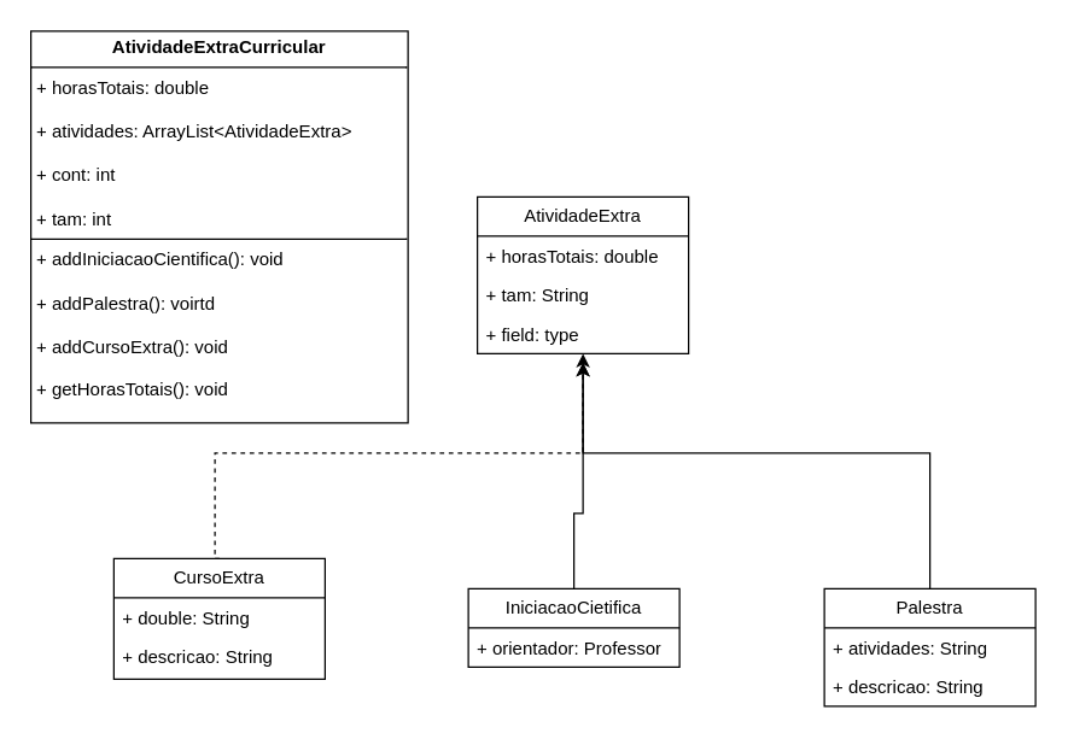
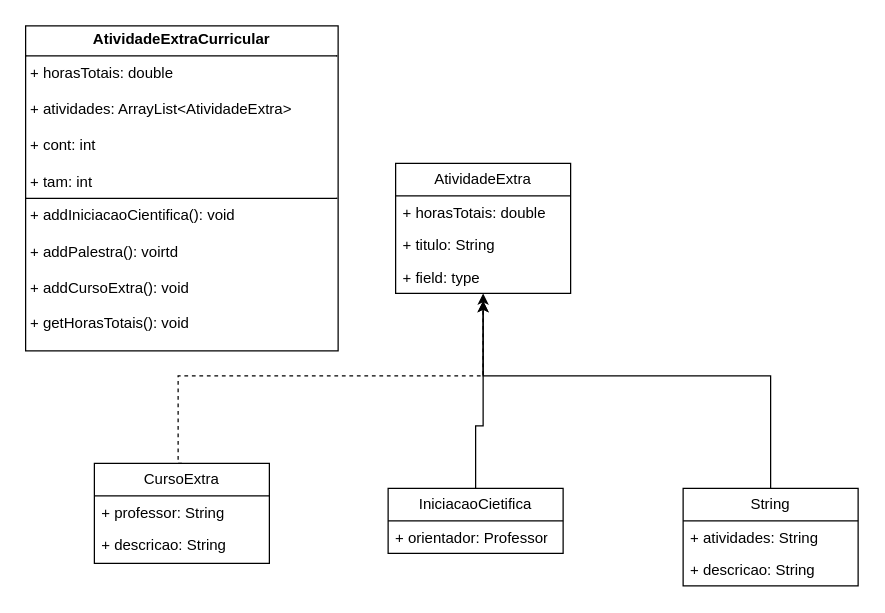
- <mxCell id="7" value="+ tam: String" style="text;strokeColor=none;fillColor=none;align=left;verticalAlign=top;spacingLeft=4;spacingRight=4;overflow=hidden;rotatable=0;points=[[0,0.5],[1,0.5]];portConstraint=eastwest;whiteSpace=wrap;html=1;" vertex="1" parent="5"><mxGeometry y="52" width="140" height="26" as="geometry" /></mxCell>
+ <mxCell id="7" value="+ titulo: String" style="text;strokeColor=none;fillColor=none;align=left;verticalAlign=top;spacingLeft=4;spacingRight=4;overflow=hidden;rotatable=0;points=[[0,0.5],[1,0.5]];portConstraint=eastwest;whiteSpace=wrap;html=1;" vertex="1" parent="5"><mxGeometry y="52" width="140" height="26" as="geometry" /></mxCell>
- <mxCell id="14" value="&lt;div&gt;Palestra&lt;/div&gt;" style="swimlane;fontStyle=0;childLayout=stackLayout;horizontal=1;startSize=26;fillColor=none;horizontalStack=0;resizeParent=1;resizeParentMax=0;resizeLast=0;collapsible=1;marginBottom=0;whiteSpace=wrap;html=1;" vertex="1" parent="1"><mxGeometry x="546" y="390" width="140" height="78" as="geometry" /></mxCell>
+ <mxCell id="14" value="&lt;div&gt;String&lt;/div&gt;" style="swimlane;fontStyle=0;childLayout=stackLayout;horizontal=1;startSize=26;fillColor=none;horizontalStack=0;resizeParent=1;resizeParentMax=0;resizeLast=0;collapsible=1;marginBottom=0;whiteSpace=wrap;html=1;" vertex="1" parent="1"><mxGeometry x="546" y="390" width="140" height="78" as="geometry" /></mxCell>
- <mxCell id="10" value="+ double: String" style="text;strokeColor=none;fillColor=none;align=left;verticalAlign=top;spacingLeft=4;spacingRight=4;overflow=hidden;rotatable=0;points=[[0,0.5],[1,0.5]];portConstraint=eastwest;whiteSpace=wrap;html=1;" vertex="1" parent="9"><mxGeometry y="26" width="140" height="26" as="geometry" /></mxCell>
+ <mxCell id="10" value="+ professor: String" style="text;strokeColor=none;fillColor=none;align=left;verticalAlign=top;spacingLeft=4;spacingRight=4;overflow=hidden;rotatable=0;points=[[0,0.5],[1,0.5]];portConstraint=eastwest;whiteSpace=wrap;html=1;" vertex="1" parent="9"><mxGeometry y="26" width="140" height="26" as="geometry" /></mxCell>
